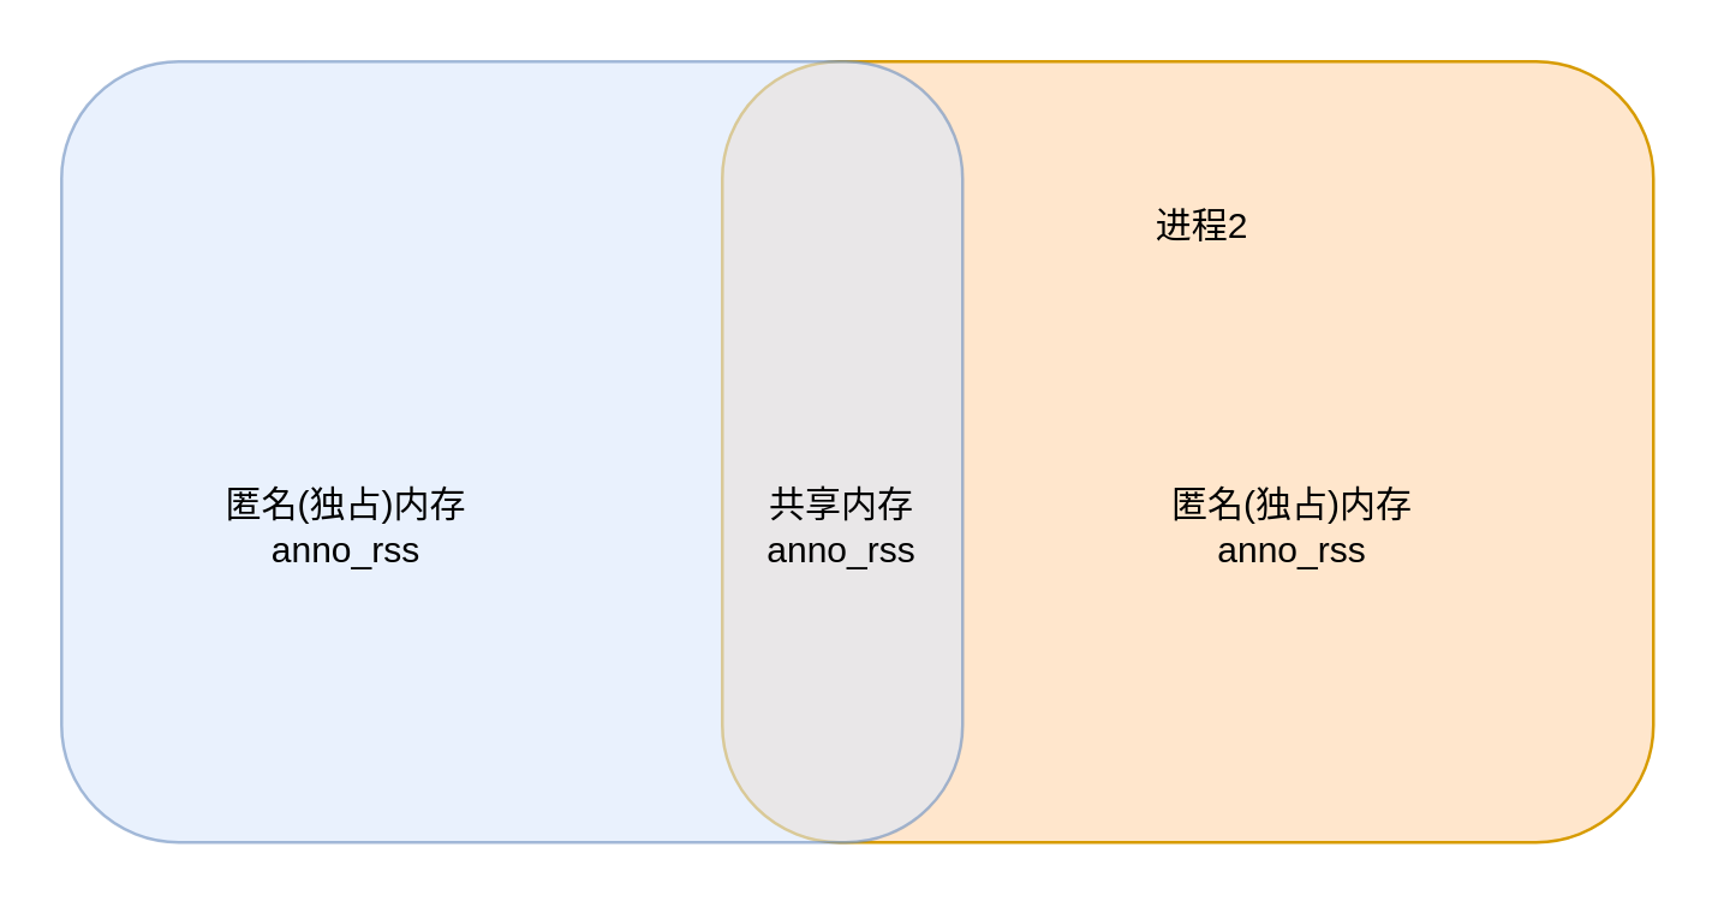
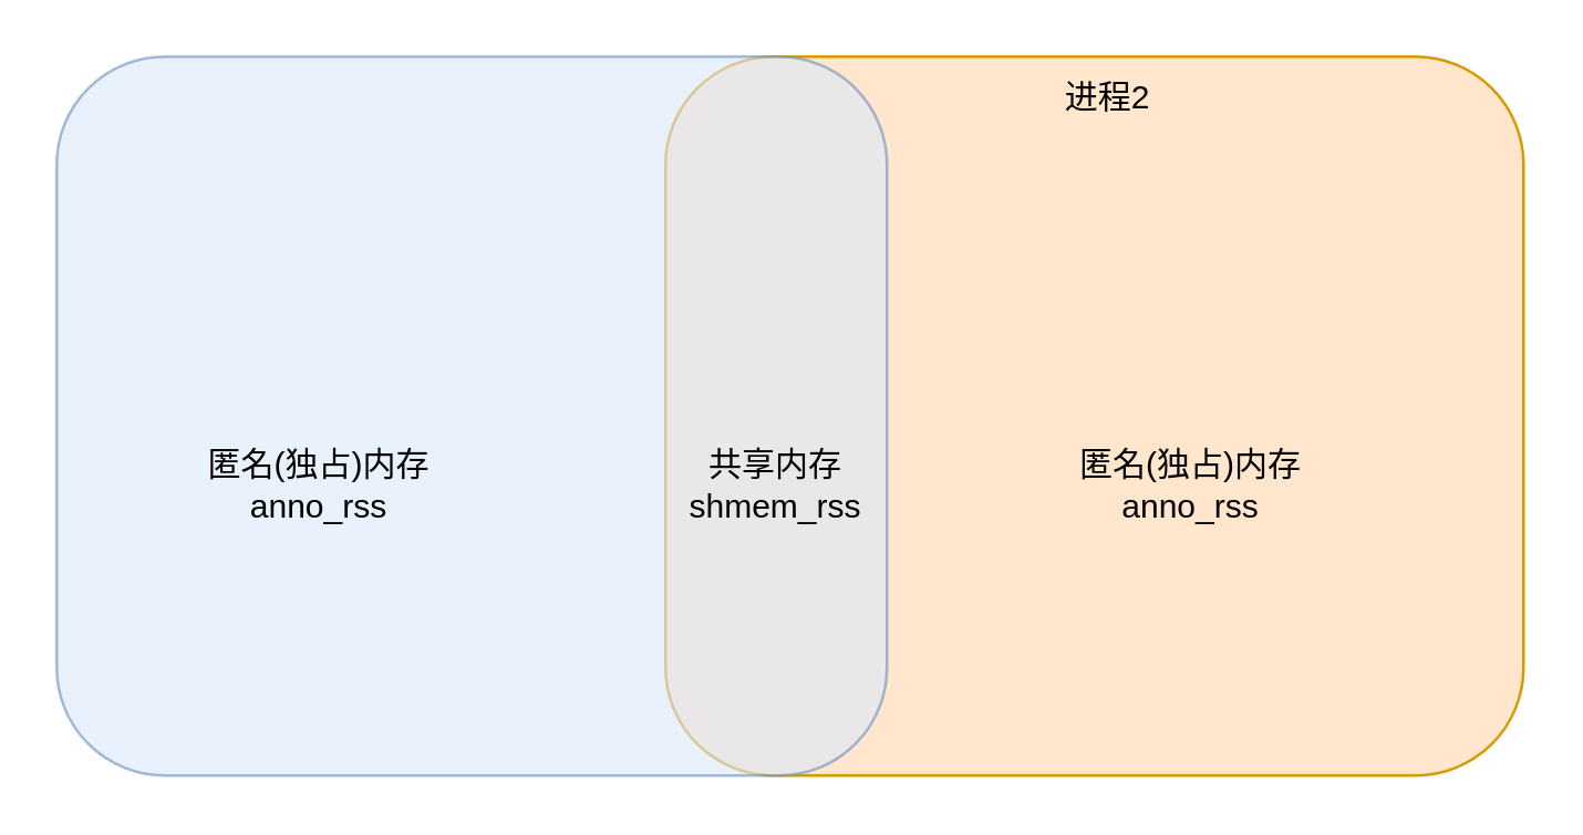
- <mxCell id="6" value="进程2" style="text;html=1;align=center;verticalAlign=middle;whiteSpace=wrap;rounded=0;" parent="1" vertex="1"><mxGeometry x="370" y="60" width="60" height="30" as="geometry" /></mxCell>
+ <mxCell id="6" value="进程2" style="text;html=1;align=center;verticalAlign=middle;whiteSpace=wrap;rounded=0;" parent="1" vertex="1"><mxGeometry x="370" y="20" width="60" height="30" as="geometry" /></mxCell>
- <mxCell id="7" value="共享内存&lt;div&gt;anno_rss&lt;/div&gt;" style="text;html=1;align=center;verticalAlign=middle;whiteSpace=wrap;rounded=0;" parent="1" vertex="1"><mxGeometry x="250" y="160" width="60" height="30" as="geometry" /></mxCell>
+ <mxCell id="7" value="共享内存&lt;div&gt;shmem_rss&lt;/div&gt;" style="text;html=1;align=center;verticalAlign=middle;whiteSpace=wrap;rounded=0;" parent="1" vertex="1"><mxGeometry x="250" y="160" width="60" height="30" as="geometry" /></mxCell>
